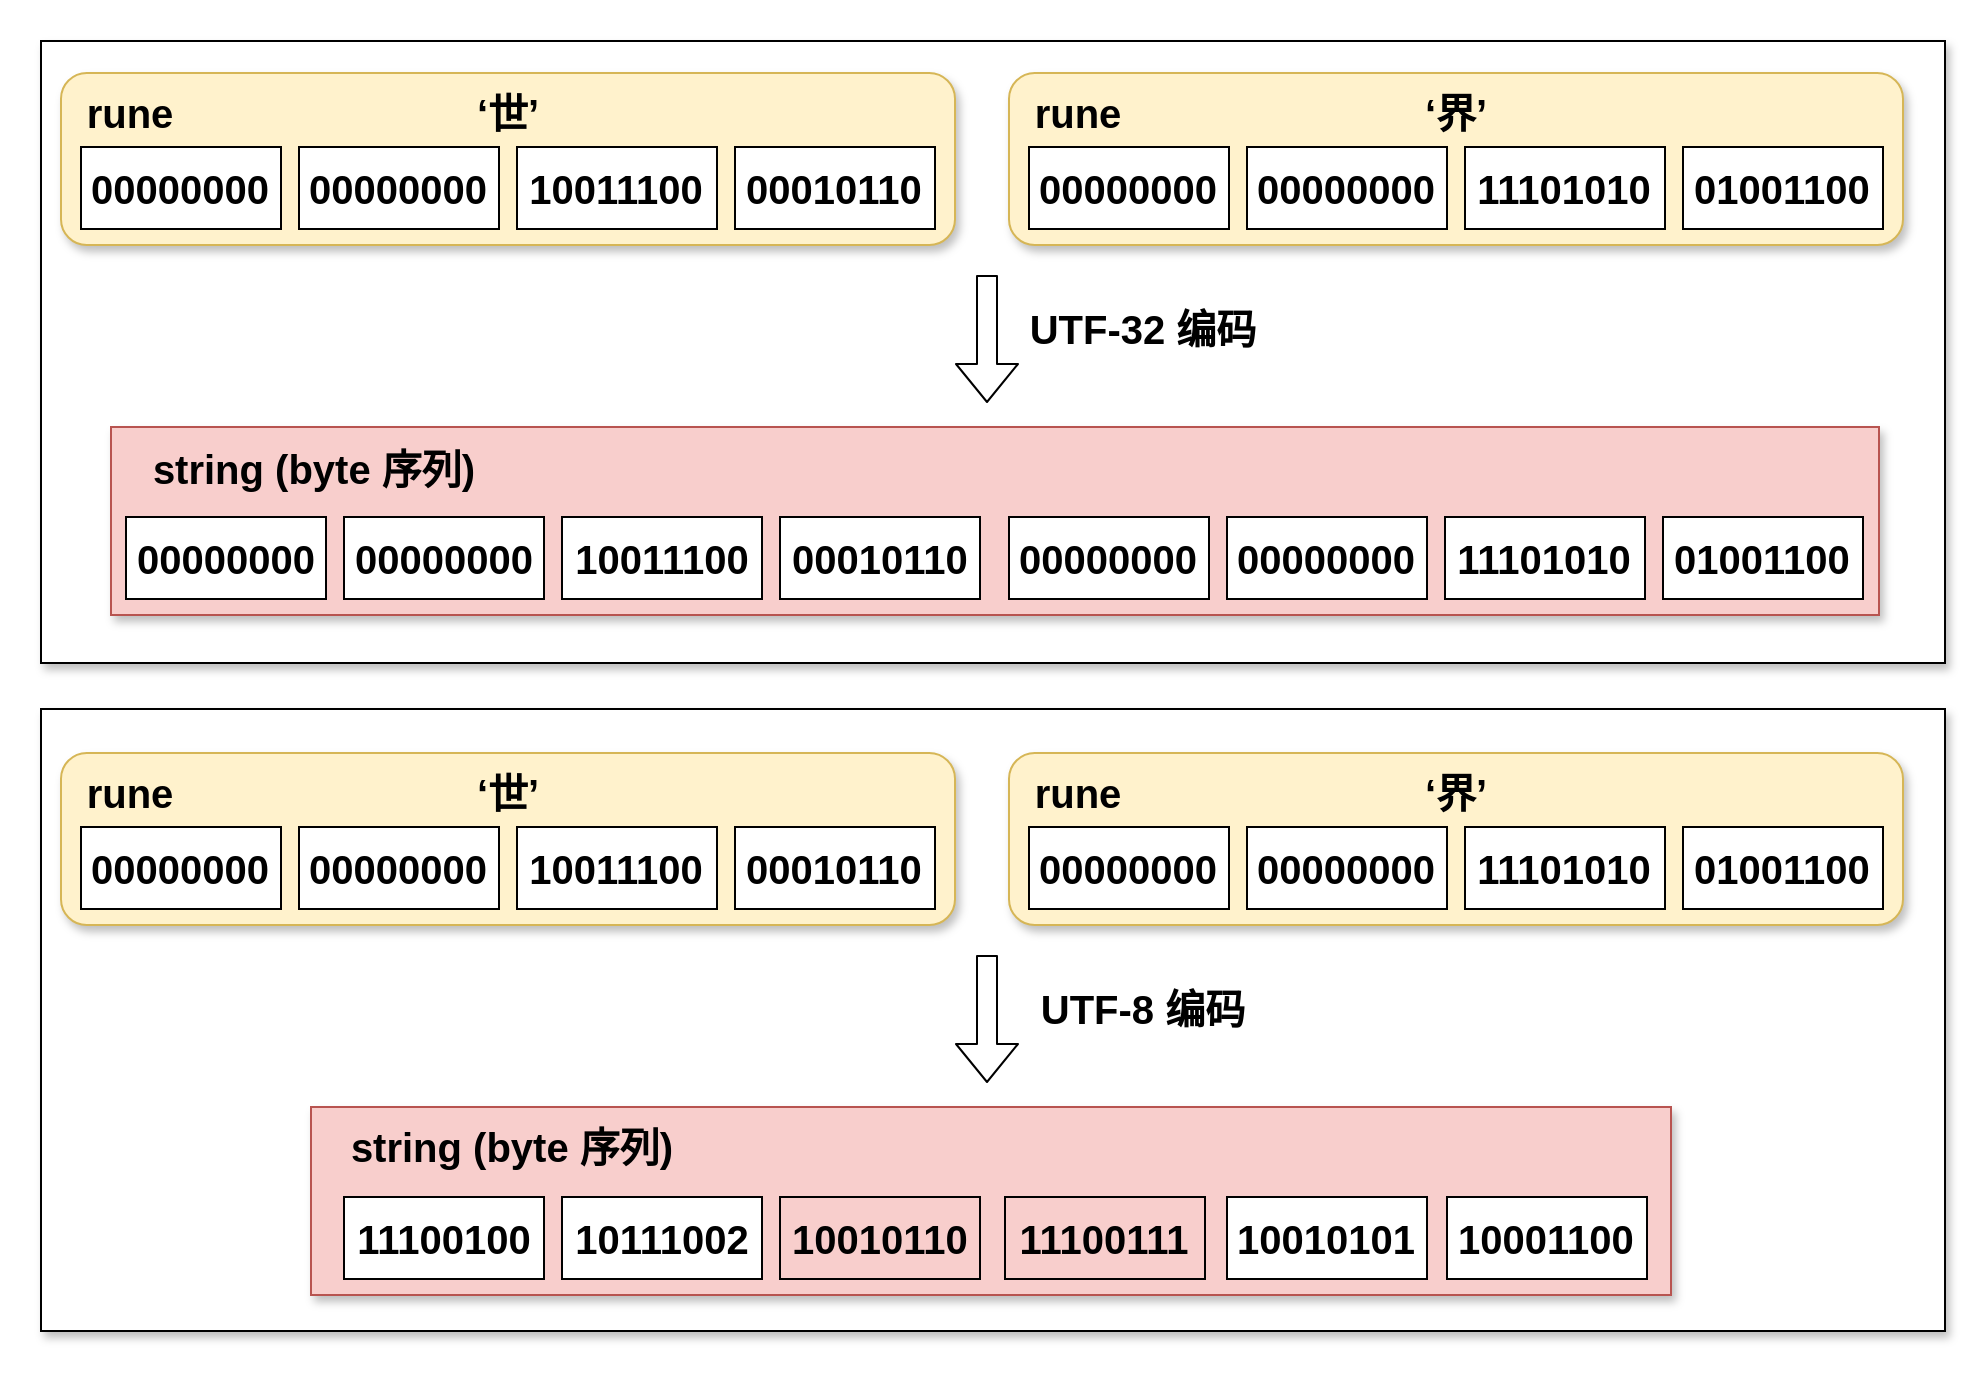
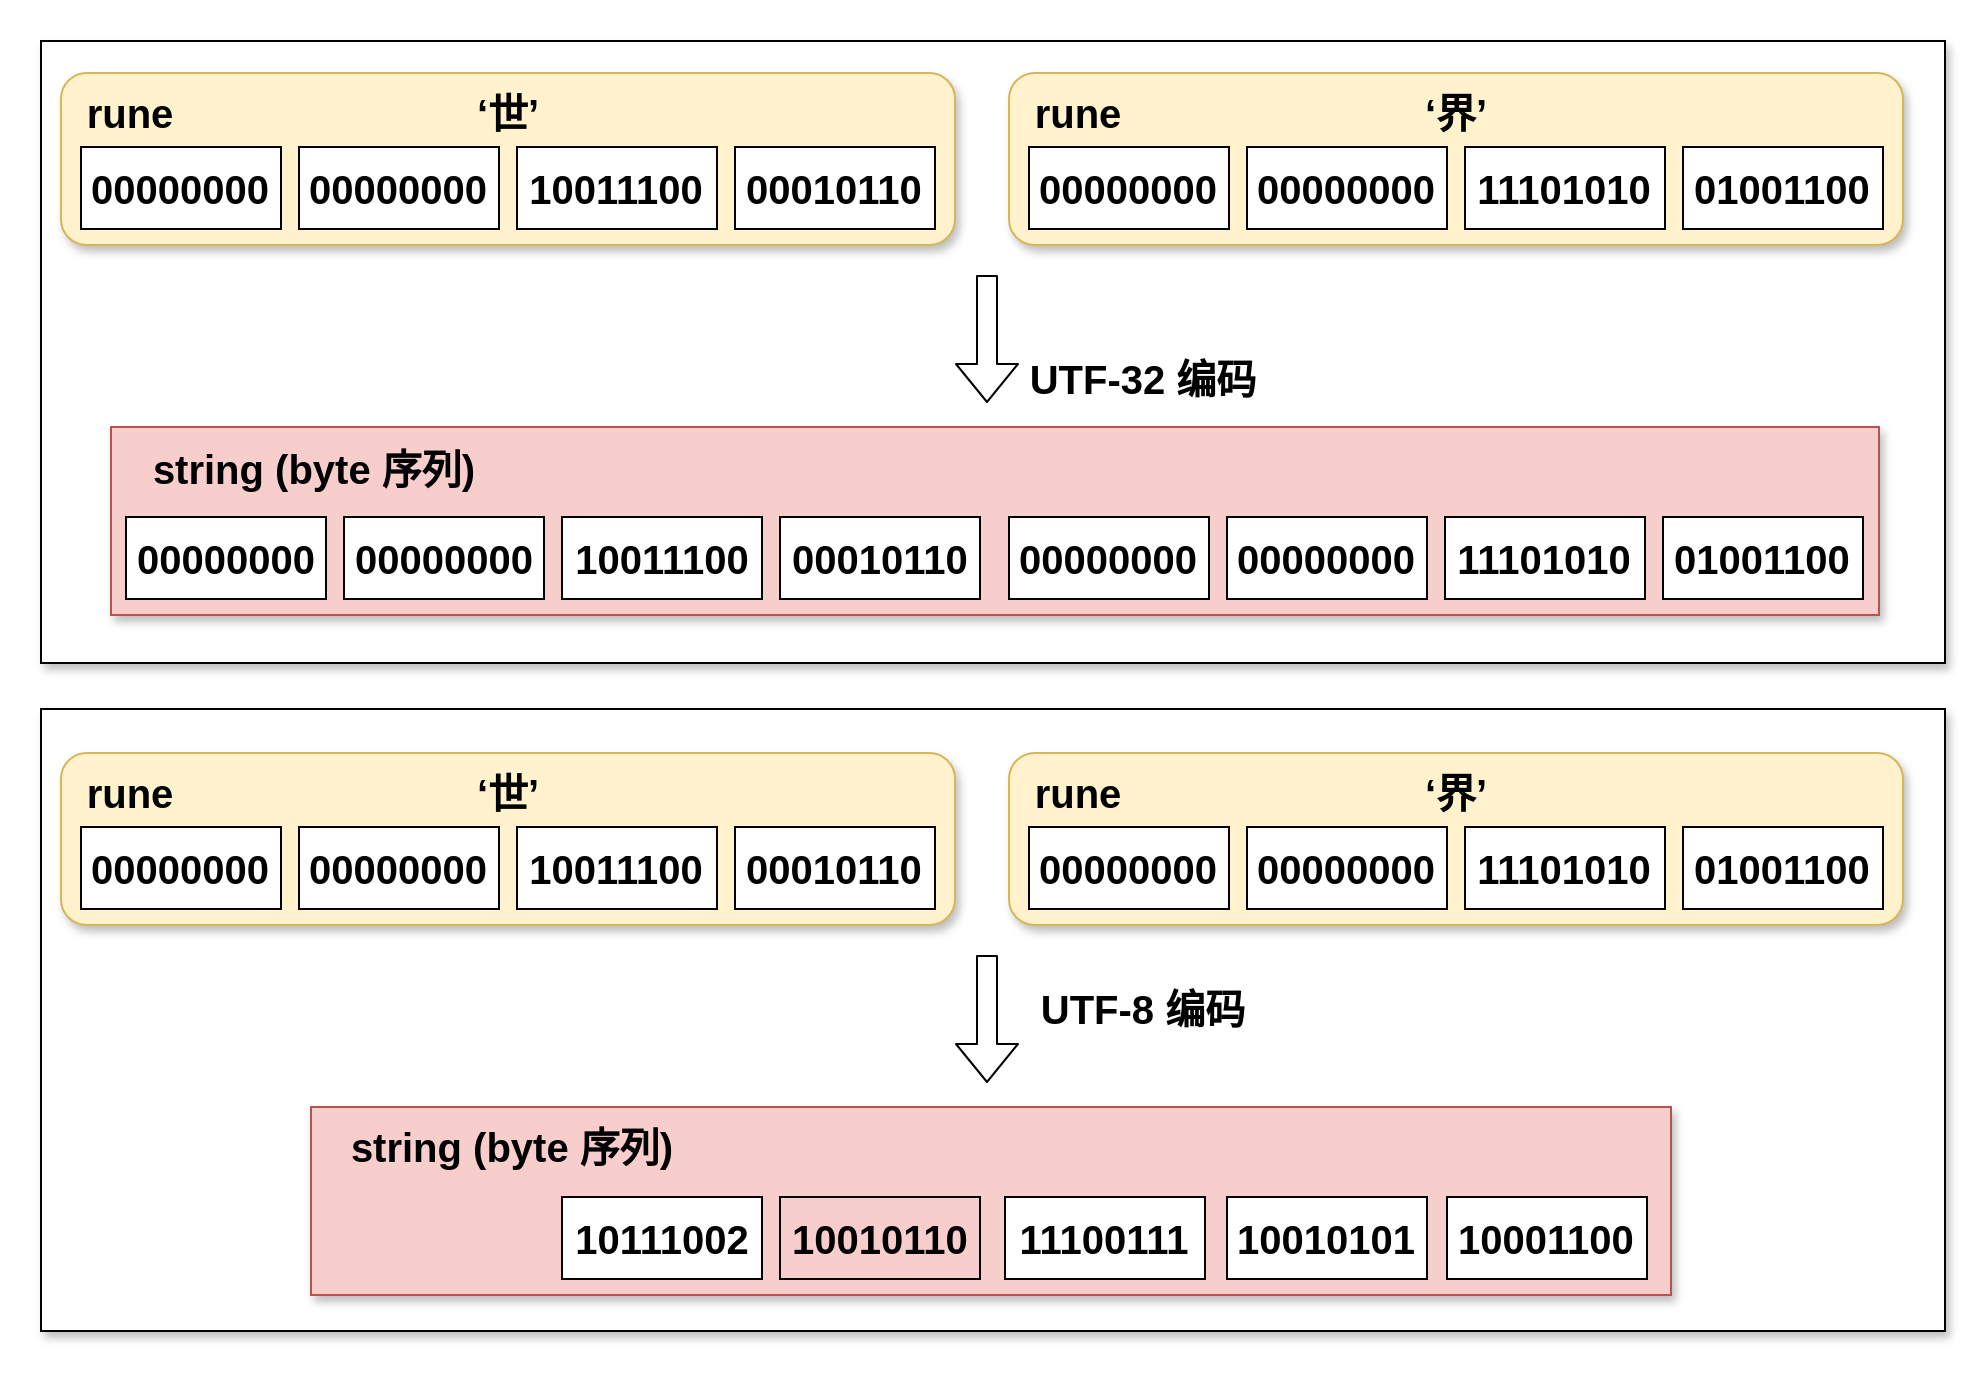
- <mxCell id="29" value="&lt;font style=&quot;font-size: 20px&quot;&gt;&lt;b&gt;UTF-32 编码&lt;/b&gt;&lt;/font&gt;" style="text;html=1;strokeColor=none;fillColor=none;align=center;verticalAlign=middle;whiteSpace=wrap;rounded=0;" parent="1" vertex="1"><mxGeometry x="504" y="154" width="135" height="20" as="geometry" /></mxCell>
+ <mxCell id="29" value="&lt;font style=&quot;font-size: 20px&quot;&gt;&lt;b&gt;UTF-32 编码&lt;/b&gt;&lt;/font&gt;" style="text;html=1;strokeColor=none;fillColor=none;align=center;verticalAlign=middle;whiteSpace=wrap;rounded=0;" parent="1" vertex="1"><mxGeometry x="504" y="179" width="135" height="20" as="geometry" /></mxCell>
- <mxCell id="46" value="&lt;b&gt;&lt;font style=&quot;font-size: 20px&quot;&gt;11100100&lt;/font&gt;&lt;/b&gt;" style="rounded=0;whiteSpace=wrap;html=1;" parent="1" vertex="1"><mxGeometry x="171.5" y="598" width="100" height="41" as="geometry" /></mxCell>
- <mxCell id="49" value="&lt;b&gt;&lt;font style=&quot;font-size: 20px&quot;&gt;11100111&lt;/font&gt;&lt;/b&gt;" style="rounded=0;whiteSpace=wrap;html=1;fillColor=#f8cecc;" parent="1" vertex="1"><mxGeometry x="502" y="598" width="100" height="41" as="geometry" /></mxCell>
+ <mxCell id="49" value="&lt;b&gt;&lt;font style=&quot;font-size: 20px&quot;&gt;11100111&lt;/font&gt;&lt;/b&gt;" style="rounded=0;whiteSpace=wrap;html=1;" parent="1" vertex="1"><mxGeometry x="502" y="598" width="100" height="41" as="geometry" /></mxCell>
